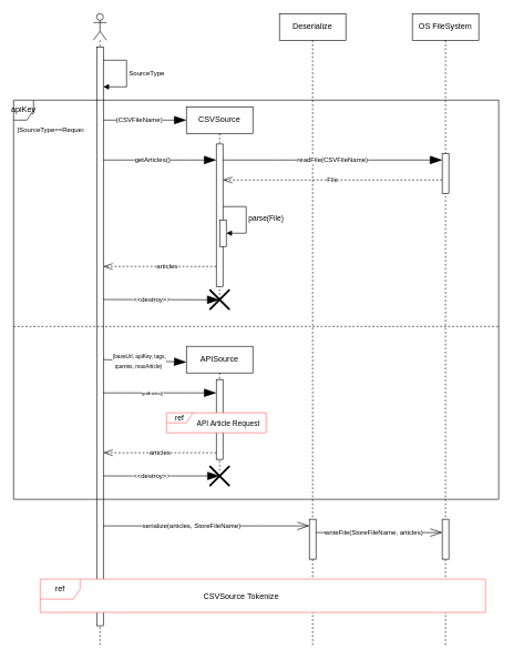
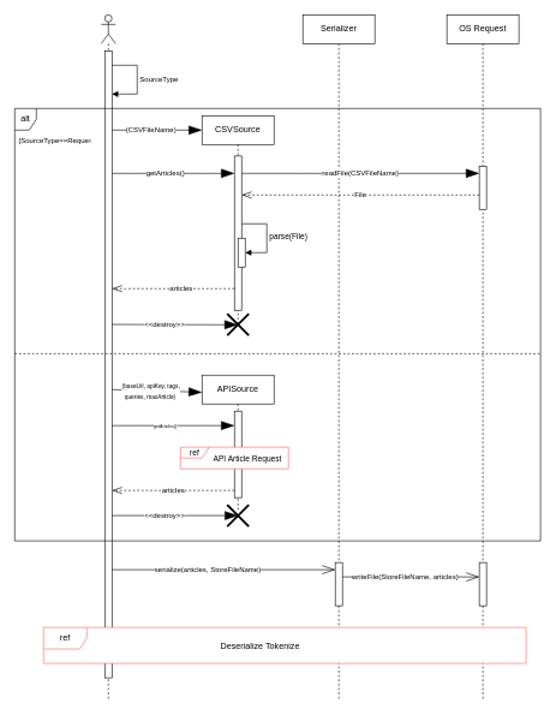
- <mxCell id="16" value="Deserialize" style="shape=umlLifeline;perimeter=lifelinePerimeter;whiteSpace=wrap;html=1;container=1;dropTarget=0;collapsible=0;recursiveResize=0;outlineConnect=0;portConstraint=eastwest;newEdgeStyle={&quot;edgeStyle&quot;:&quot;elbowEdgeStyle&quot;,&quot;elbow&quot;:&quot;vertical&quot;,&quot;curved&quot;:0,&quot;rounded&quot;:0};" parent="1" vertex="1"><mxGeometry x="420" y="20" width="100" height="950" as="geometry" /></mxCell>
+ <mxCell id="16" value="Serializer" style="shape=umlLifeline;perimeter=lifelinePerimeter;whiteSpace=wrap;html=1;container=1;dropTarget=0;collapsible=0;recursiveResize=0;outlineConnect=0;portConstraint=eastwest;newEdgeStyle={&quot;edgeStyle&quot;:&quot;elbowEdgeStyle&quot;,&quot;elbow&quot;:&quot;vertical&quot;,&quot;curved&quot;:0,&quot;rounded&quot;:0};" parent="1" vertex="1"><mxGeometry x="420" y="20" width="100" height="950" as="geometry" /></mxCell>
- <mxCell id="19" value="OS FileSystem" style="shape=umlLifeline;perimeter=lifelinePerimeter;whiteSpace=wrap;html=1;container=1;dropTarget=0;collapsible=0;recursiveResize=0;outlineConnect=0;portConstraint=eastwest;newEdgeStyle={&quot;edgeStyle&quot;:&quot;elbowEdgeStyle&quot;,&quot;elbow&quot;:&quot;vertical&quot;,&quot;curved&quot;:0,&quot;rounded&quot;:0};" parent="1" vertex="1"><mxGeometry x="620" y="20" width="100" height="950" as="geometry" /></mxCell>
+ <mxCell id="19" value="OS Request" style="shape=umlLifeline;perimeter=lifelinePerimeter;whiteSpace=wrap;html=1;container=1;dropTarget=0;collapsible=0;recursiveResize=0;outlineConnect=0;portConstraint=eastwest;newEdgeStyle={&quot;edgeStyle&quot;:&quot;elbowEdgeStyle&quot;,&quot;elbow&quot;:&quot;vertical&quot;,&quot;curved&quot;:0,&quot;rounded&quot;:0};" parent="1" vertex="1"><mxGeometry x="620" y="20" width="100" height="950" as="geometry" /></mxCell>
- <mxCell id="5" value="apiKey" style="shape=umlFrame;whiteSpace=wrap;html=1;pointerEvents=0;width=30;height=30;" parent="1" vertex="1"><mxGeometry x="20" y="150" width="730" height="600" as="geometry" /></mxCell>
+ <mxCell id="5" value="alt" style="shape=umlFrame;whiteSpace=wrap;html=1;pointerEvents=0;width=30;height=30;" parent="1" vertex="1"><mxGeometry x="20" y="150" width="730" height="600" as="geometry" /></mxCell>
- <mxCell id="28" value="CSVSource Tokenize" style="text;strokeColor=none;fillColor=none;align=left;verticalAlign=top;spacingLeft=4;spacingRight=4;overflow=hidden;rotatable=0;points=[[0,0.5],[1,0.5]];portConstraint=eastwest;whiteSpace=wrap;html=1;" parent="1" vertex="1"><mxGeometry x="300" y="882" width="130" height="26" as="geometry" /></mxCell>
+ <mxCell id="28" value="Deserialize Tokenize" style="text;strokeColor=none;fillColor=none;align=left;verticalAlign=top;spacingLeft=4;spacingRight=4;overflow=hidden;rotatable=0;points=[[0,0.5],[1,0.5]];portConstraint=eastwest;whiteSpace=wrap;html=1;" parent="1" vertex="1"><mxGeometry x="300" y="882" width="130" height="26" as="geometry" /></mxCell>
